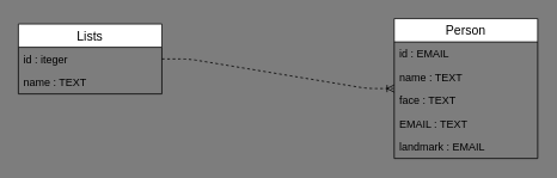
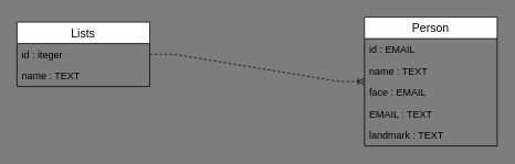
- <mxCell id="6" value="face : TEXT" style="text;strokeColor=none;fillColor=none;spacingLeft=4;spacingRight=4;overflow=hidden;rotatable=0;points=[[0,0.5],[1,0.5]];portConstraint=eastwest;fontSize=12;" vertex="1" parent="3"><mxGeometry y="78" width="160" height="26" as="geometry" /></mxCell>
+ <mxCell id="6" value="face : EMAIL" style="text;strokeColor=none;fillColor=none;spacingLeft=4;spacingRight=4;overflow=hidden;rotatable=0;points=[[0,0.5],[1,0.5]];portConstraint=eastwest;fontSize=12;" vertex="1" parent="3"><mxGeometry y="78" width="160" height="26" as="geometry" /></mxCell>
- <mxCell id="8" value="landmark : EMAIL" style="text;strokeColor=none;fillColor=none;spacingLeft=4;spacingRight=4;overflow=hidden;rotatable=0;points=[[0,0.5],[1,0.5]];portConstraint=eastwest;fontSize=12;" vertex="1" parent="3"><mxGeometry y="130" width="160" height="26" as="geometry" /></mxCell>
+ <mxCell id="8" value="landmark : TEXT" style="text;strokeColor=none;fillColor=none;spacingLeft=4;spacingRight=4;overflow=hidden;rotatable=0;points=[[0,0.5],[1,0.5]];portConstraint=eastwest;fontSize=12;" vertex="1" parent="3"><mxGeometry y="130" width="160" height="26" as="geometry" /></mxCell>
